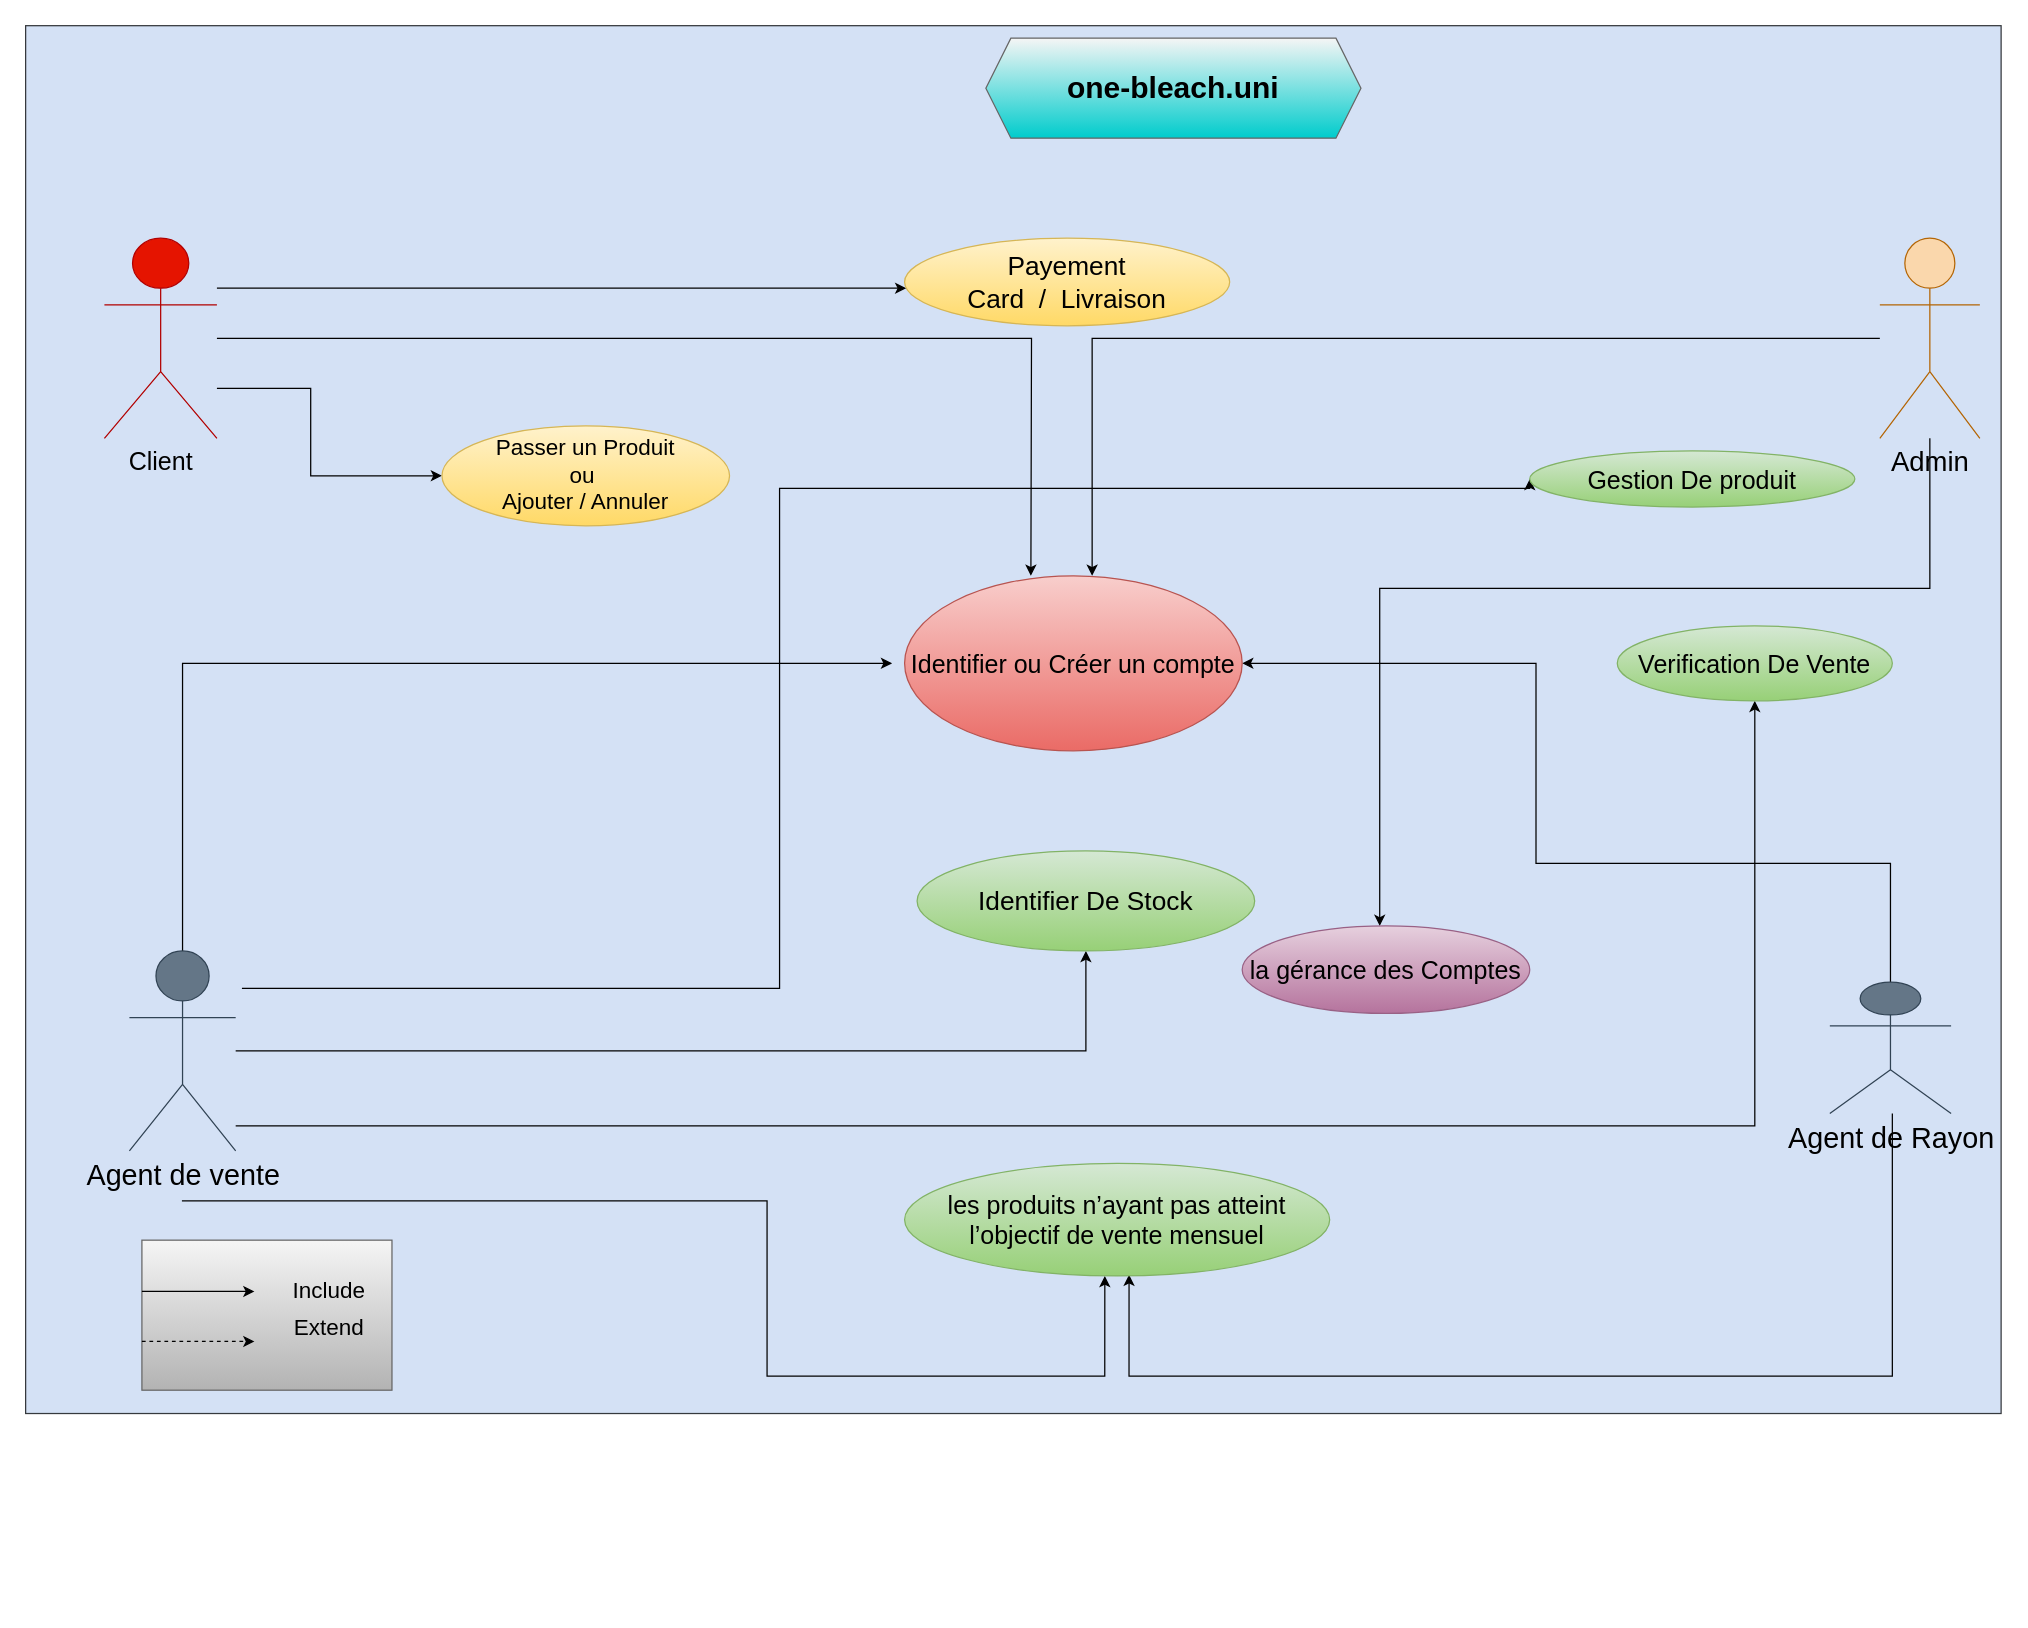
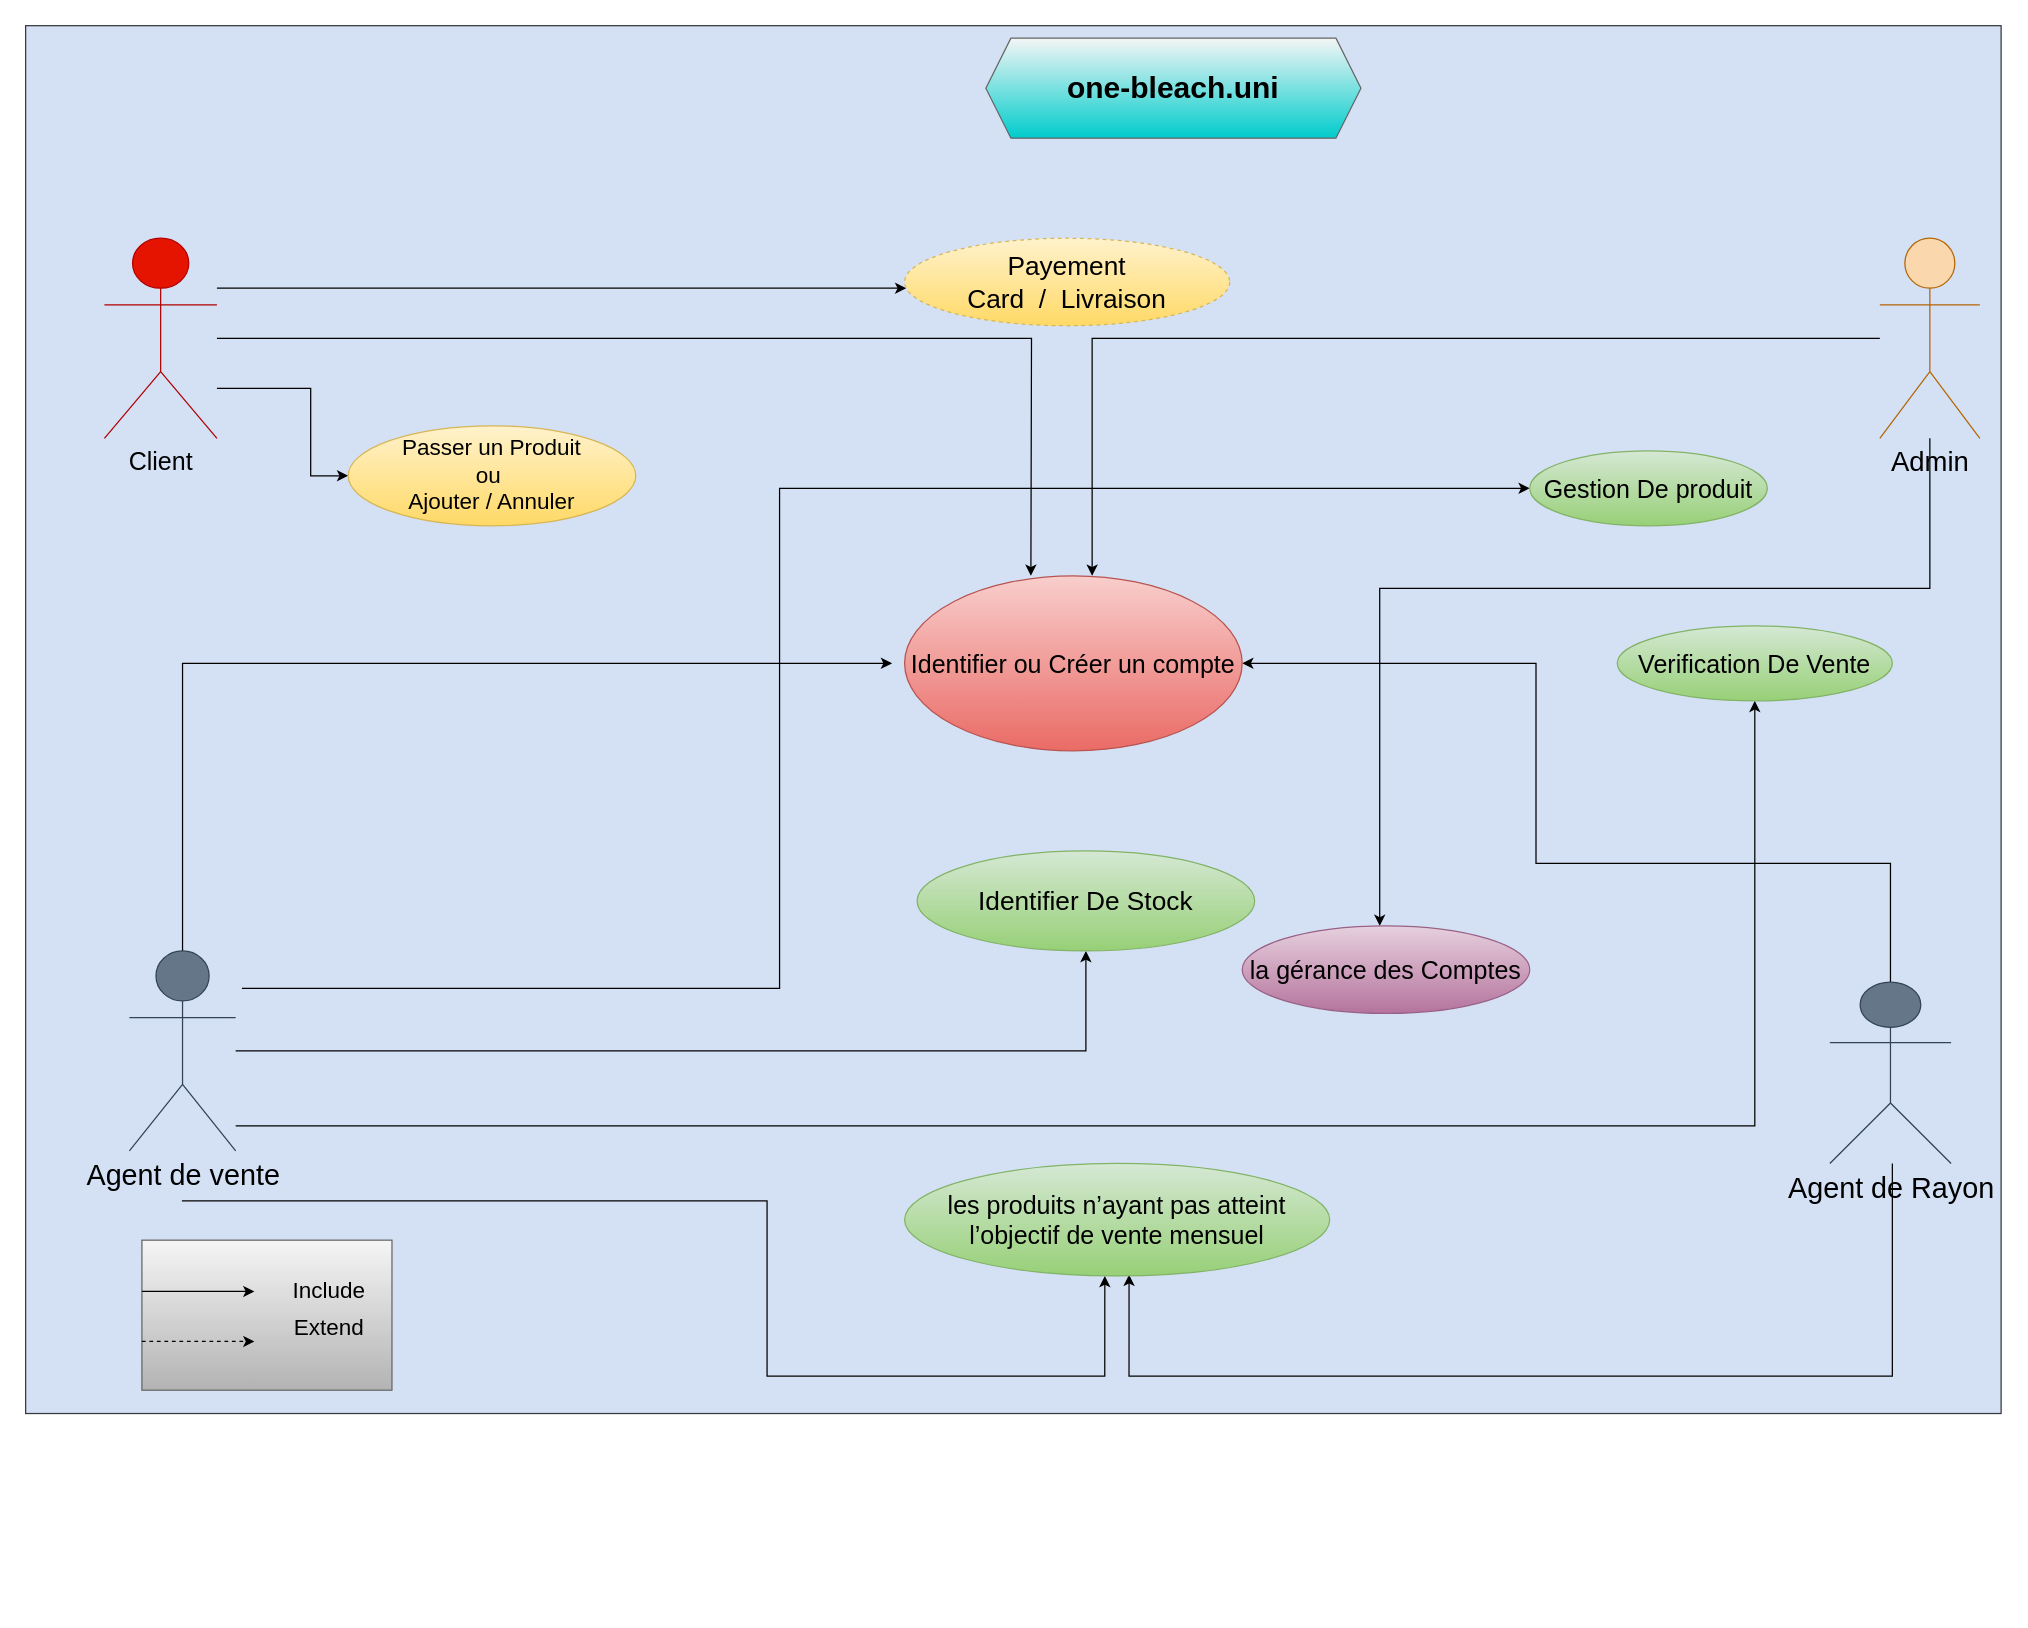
- <mxCell id="21" value="&lt;font style=&quot;font-size: 21px&quot;&gt;Payement&lt;br&gt;Card&amp;nbsp; /&amp;nbsp; Livraison&lt;/font&gt;" style="ellipse;whiteSpace=wrap;html=1;fillColor=#fff2cc;strokeColor=#d6b656;gradientColor=#ffd966;" vertex="1" parent="1"><mxGeometry x="723" y="190" width="260" height="70" as="geometry" /></mxCell>
+ <mxCell id="21" value="&lt;font style=&quot;font-size: 21px&quot;&gt;Payement&lt;br&gt;Card&amp;nbsp; /&amp;nbsp; Livraison&lt;/font&gt;" style="ellipse;whiteSpace=wrap;html=1;fillColor=#fff2cc;strokeColor=#d6b656;gradientColor=#ffd966;dashed=1;" vertex="1" parent="1"><mxGeometry x="723" y="190" width="260" height="70" as="geometry" /></mxCell>
- <mxCell id="22" value="&lt;font style=&quot;font-size: 18px&quot;&gt;Passer un Produit&lt;br&gt;ou&amp;nbsp;&lt;br&gt;Ajouter / Annuler&lt;/font&gt;" style="ellipse;whiteSpace=wrap;html=1;fillColor=#fff2cc;strokeColor=#d6b656;gradientColor=#ffd966;" vertex="1" parent="1"><mxGeometry x="353" y="340" width="230" height="80" as="geometry" /></mxCell>
+ <mxCell id="22" value="&lt;font style=&quot;font-size: 18px&quot;&gt;Passer un Produit&lt;br&gt;ou&amp;nbsp;&lt;br&gt;Ajouter / Annuler&lt;/font&gt;" style="ellipse;whiteSpace=wrap;html=1;fillColor=#fff2cc;strokeColor=#d6b656;gradientColor=#ffd966;" vertex="1" parent="1"><mxGeometry x="278" y="340" width="230" height="80" as="geometry" /></mxCell>
- <mxCell id="20" value="&lt;font style=&quot;font-size: 20px&quot;&gt;Gestion De produit&lt;/font&gt;" style="ellipse;whiteSpace=wrap;html=1;fillColor=#d5e8d4;strokeColor=#82b366;gradientColor=#97d077;" vertex="1" parent="1"><mxGeometry x="1223" y="360" width="260" height="45" as="geometry" /></mxCell>
+ <mxCell id="20" value="&lt;font style=&quot;font-size: 20px&quot;&gt;Gestion De produit&lt;/font&gt;" style="ellipse;whiteSpace=wrap;html=1;fillColor=#d5e8d4;strokeColor=#82b366;gradientColor=#97d077;" vertex="1" parent="1"><mxGeometry x="1223" y="360" width="190" height="60" as="geometry" /></mxCell>
- <mxCell id="18" value="&lt;font style=&quot;font-size: 23px&quot; color=&quot;#000000&quot;&gt;Agent de Rayon&lt;/font&gt;" style="shape=umlActor;verticalLabelPosition=bottom;verticalAlign=top;html=1;outlineConnect=0;fillColor=#647687;strokeColor=#314354;fontColor=#ffffff;" vertex="1" parent="1"><mxGeometry x="1463" y="785" width="97" height="105" as="geometry" /></mxCell>
+ <mxCell id="18" value="&lt;font style=&quot;font-size: 23px&quot; color=&quot;#000000&quot;&gt;Agent de Rayon&lt;/font&gt;" style="shape=umlActor;verticalLabelPosition=bottom;verticalAlign=top;html=1;outlineConnect=0;fillColor=#647687;strokeColor=#314354;fontColor=#ffffff;" vertex="1" parent="1"><mxGeometry x="1463" y="785" width="97" height="145" as="geometry" /></mxCell>
